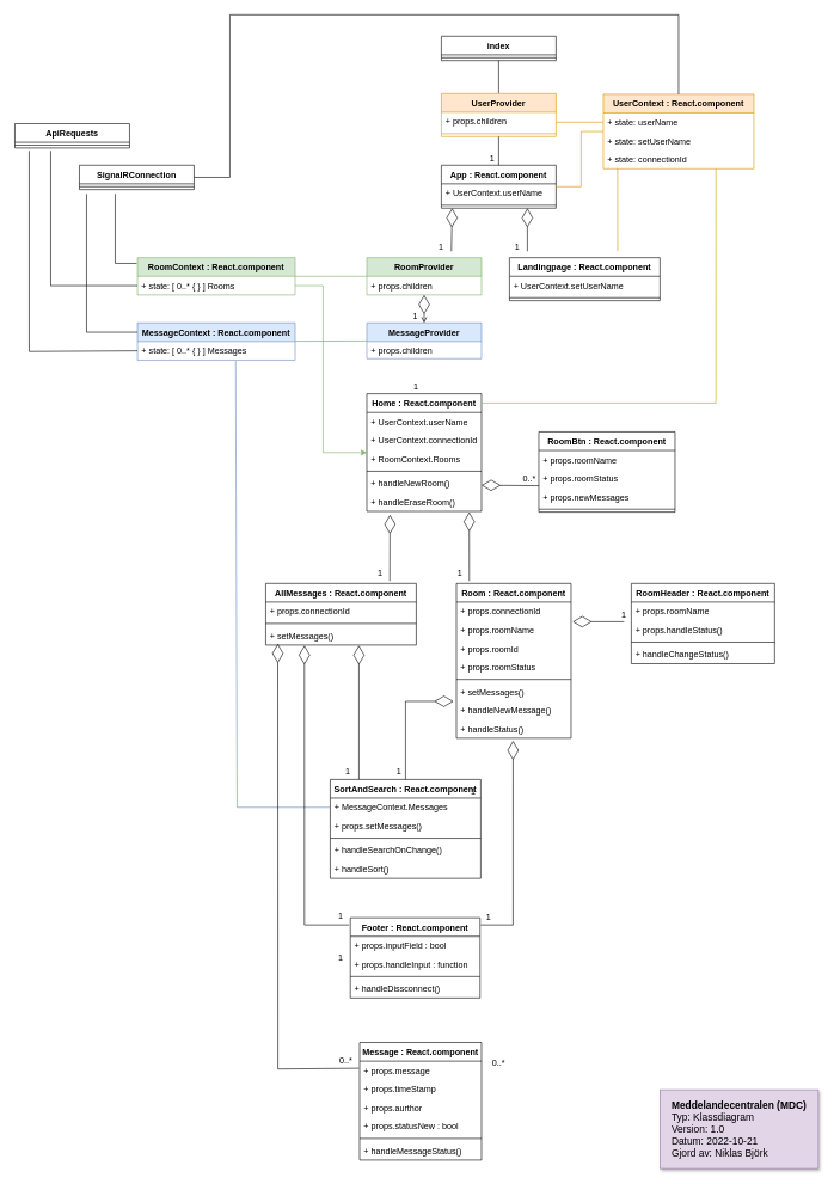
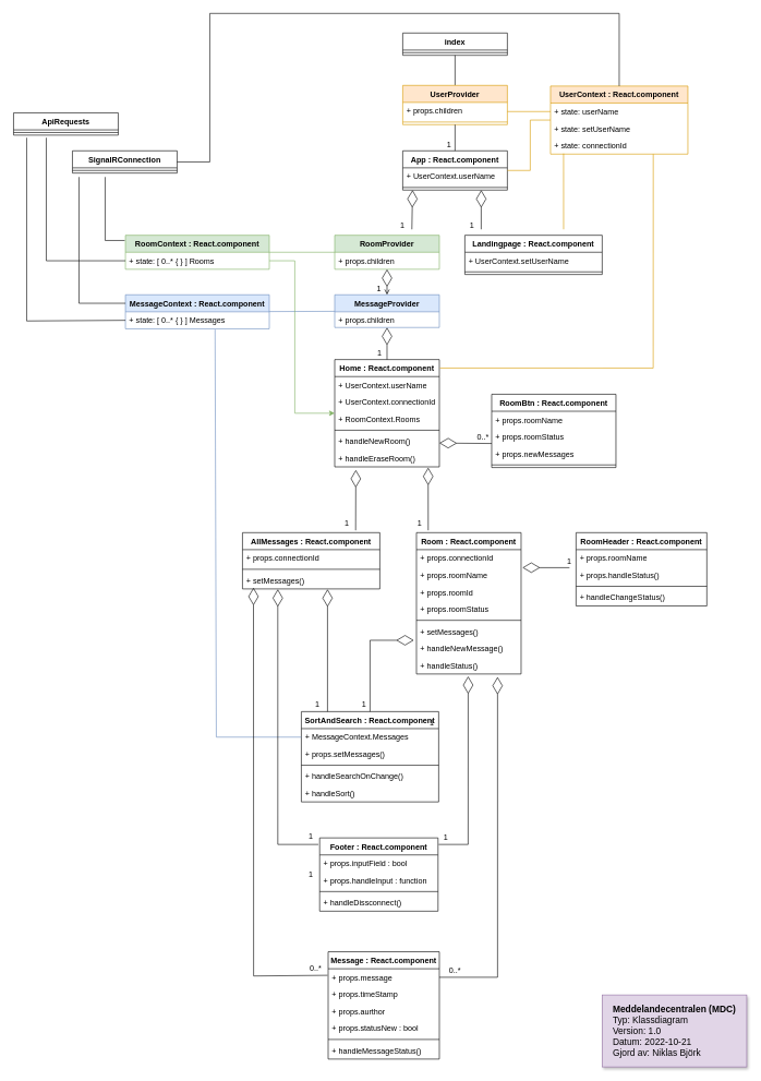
+ <mxCell id="70" value="" style="endArrow=none;html=1;rounded=0;startSize=24;targetPerimeterSpacing=0;startArrow=diamondThin;startFill=0;" parent="1" source="50" target="7" edge="1"><mxGeometry width="50" height="50" relative="1" as="geometry"><mxPoint x="531" y="689" as="sourcePoint" /><mxPoint x="540" y="510" as="targetPoint" /></mxGeometry></mxCell>
+ <mxCell id="27" value="" style="endArrow=diamondThin;endFill=0;endSize=24;html=1;rounded=0;exitX=1;exitY=0.5;exitDx=0;exitDy=0;entryX=0.775;entryY=1.173;entryDx=0;entryDy=0;entryPerimeter=0;" parent="1" source="21" target="79" edge="1"><mxGeometry width="160" relative="1" as="geometry"><mxPoint x="673" y="1454" as="sourcePoint" /><mxPoint x="796.08" y="1002.996" as="targetPoint" /><Array as="points"><mxPoint x="760" y="1493" /></Array></mxGeometry></mxCell>
